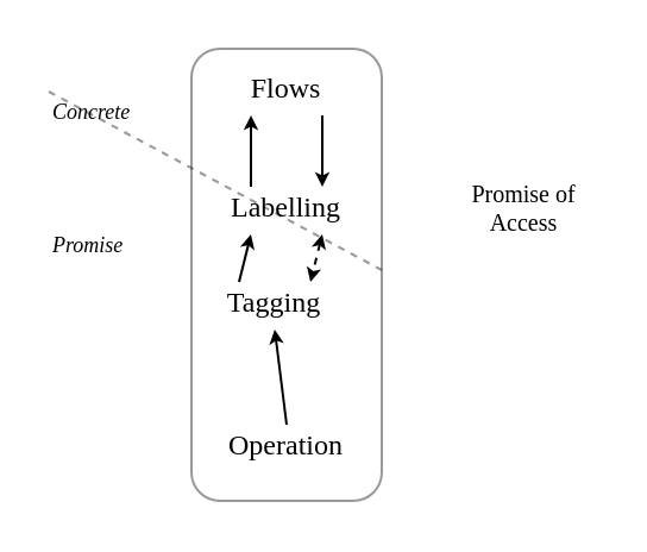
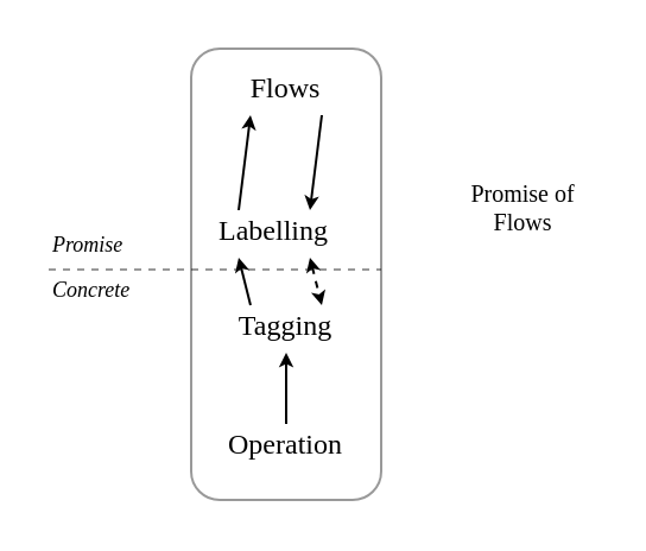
- <mxCell id="8" value="Concrete" style="text;html=1;strokeColor=none;fillColor=none;align=left;verticalAlign=middle;whiteSpace=wrap;rounded=0;dashed=1;dashPattern=1 1;opacity=40;fontSize=9;spacingBottom=2;fontStyle=2;fontFamily=Linux Libertine O;" parent="1" vertex="1"><mxGeometry x="20" y="38" width="40" height="20" as="geometry" /></mxCell>
+ <mxCell id="8" value="Concrete" style="text;html=1;strokeColor=none;fillColor=none;align=left;verticalAlign=middle;whiteSpace=wrap;rounded=0;dashed=1;dashPattern=1 1;opacity=40;fontSize=9;spacingBottom=2;fontStyle=2;fontFamily=Linux Libertine O;" parent="1" vertex="1"><mxGeometry x="20" y="113" width="40" height="20" as="geometry" /></mxCell>
- <mxCell id="9" value="Promise of Access" style="text;html=1;strokeColor=none;fillColor=none;align=center;verticalAlign=middle;whiteSpace=wrap;rounded=0;dashed=1;dashPattern=1 1;fontFamily=Linux Libertine O;fontSize=10;opacity=40;spacingBottom=2;" parent="1" vertex="1"><mxGeometry x="190" y="78" width="60" height="20" as="geometry" /></mxCell>
+ <mxCell id="9" value="Promise of Flows" style="text;html=1;strokeColor=none;fillColor=none;align=center;verticalAlign=middle;whiteSpace=wrap;rounded=0;dashed=1;dashPattern=1 1;fontFamily=Linux Libertine O;fontSize=10;opacity=40;spacingBottom=2;" parent="1" vertex="1"><mxGeometry x="190" y="78" width="60" height="20" as="geometry" /></mxCell>
- <mxCell id="5" value="Labelling" style="text;html=1;strokeColor=none;fillColor=none;align=center;verticalAlign=middle;whiteSpace=wrap;rounded=0;dashed=1;dashPattern=1 1;opacity=40;fontFamily=Linux Libertine O;spacingBottom=2;" parent="1" vertex="1"><mxGeometry x="90" y="78" width="60" height="20" as="geometry" /></mxCell>
+ <mxCell id="5" value="Labelling" style="text;html=1;strokeColor=none;fillColor=none;align=center;verticalAlign=middle;whiteSpace=wrap;rounded=0;dashed=1;dashPattern=1 1;opacity=40;fontFamily=Linux Libertine O;spacingBottom=2;" parent="1" vertex="1"><mxGeometry x="85" y="88" width="60" height="20" as="geometry" /></mxCell>
- <mxCell id="4" value="Tagging" style="text;html=1;strokeColor=none;fillColor=none;align=center;verticalAlign=middle;whiteSpace=wrap;rounded=0;dashed=1;dashPattern=1 1;opacity=40;fontFamily=Linux Libertine O;spacingBottom=2;" parent="1" vertex="1"><mxGeometry x="85" y="118" width="60" height="20" as="geometry" /></mxCell>
+ <mxCell id="4" value="Tagging" style="text;html=1;strokeColor=none;fillColor=none;align=center;verticalAlign=middle;whiteSpace=wrap;rounded=0;dashed=1;dashPattern=1 1;opacity=40;fontFamily=Linux Libertine O;spacingBottom=2;" parent="1" vertex="1"><mxGeometry x="90" y="128" width="60" height="20" as="geometry" /></mxCell>
